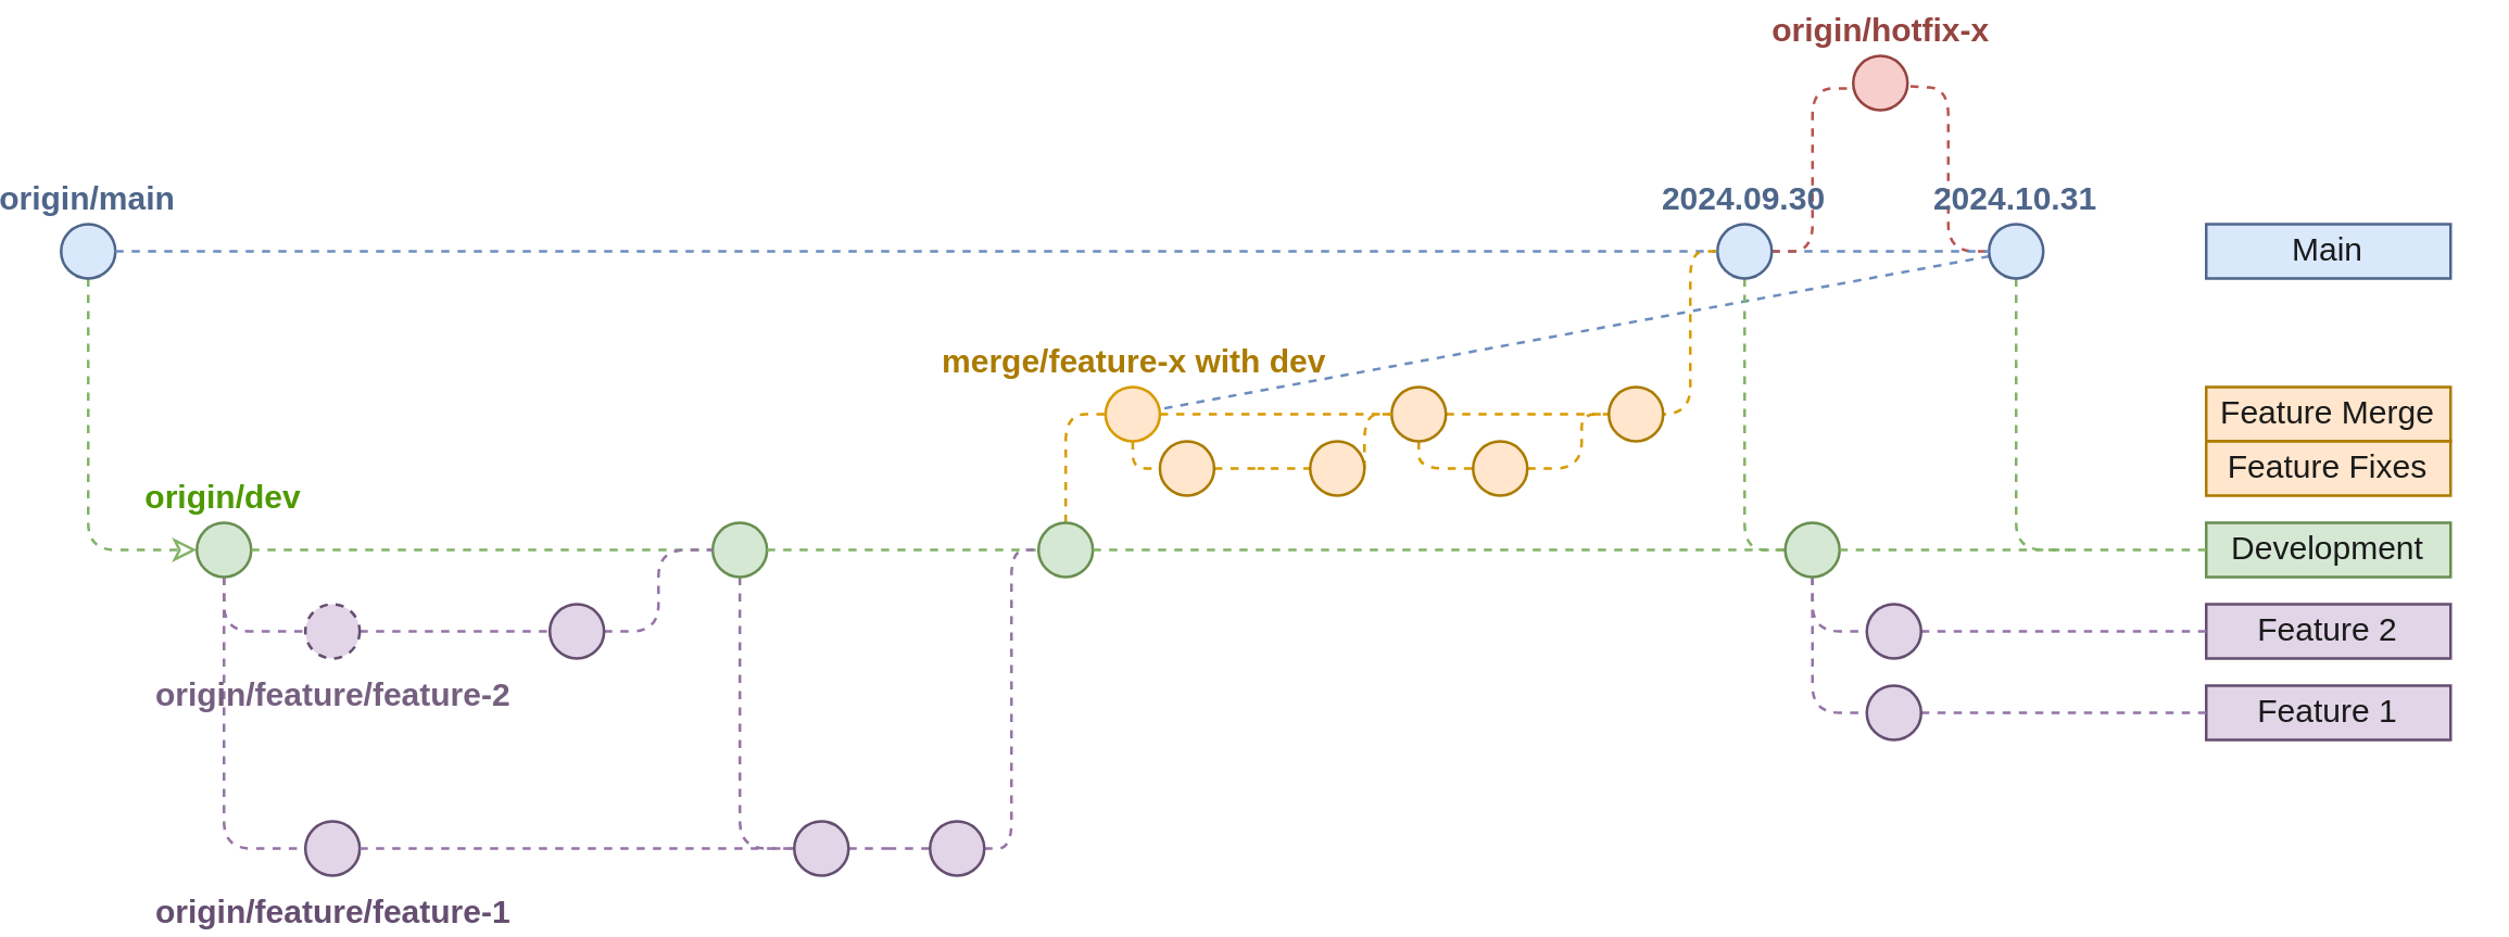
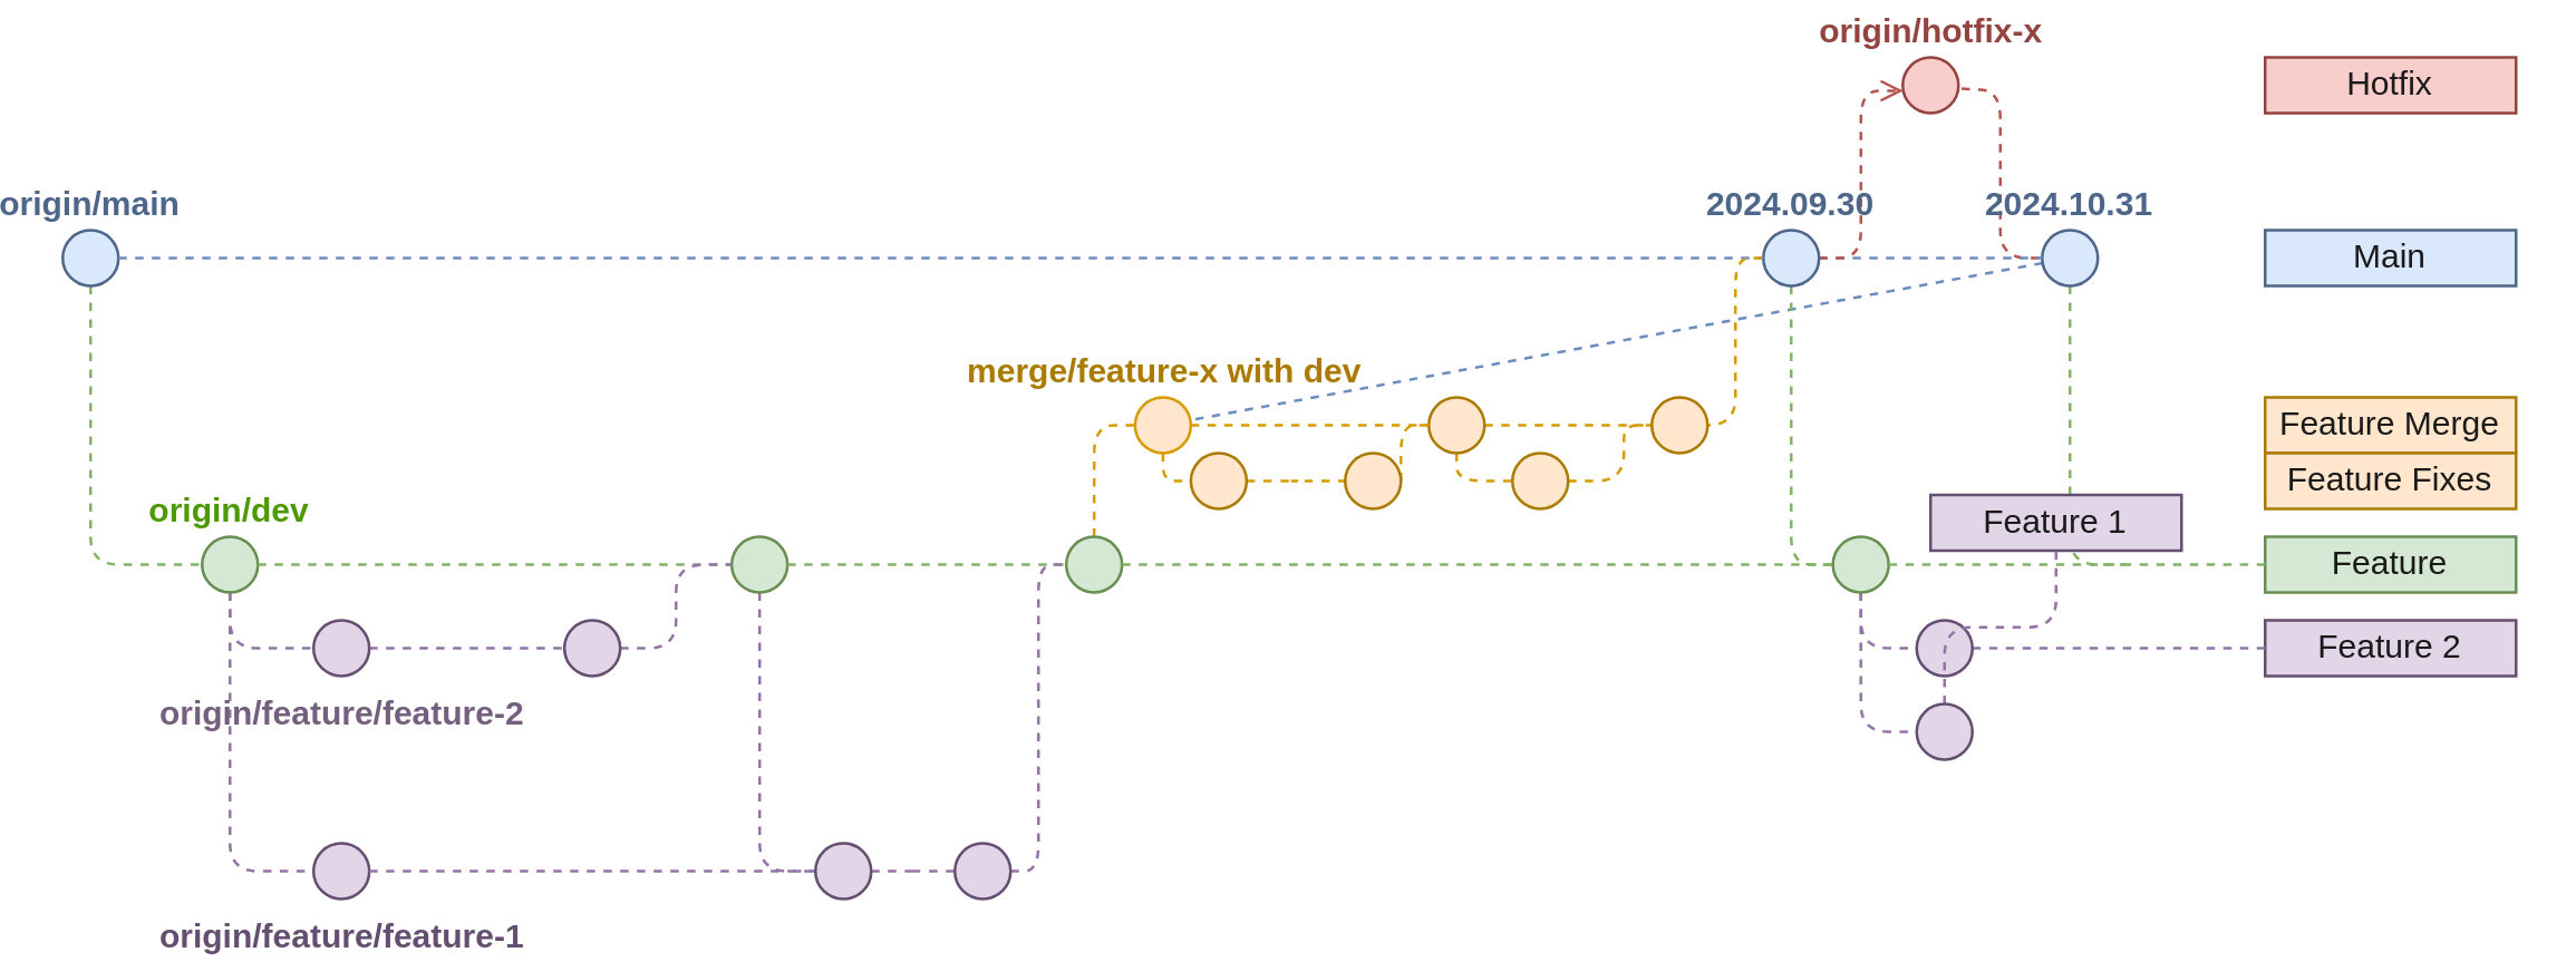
+ <mxCell id="12" value="Hotfix" style="text;html=1;strokeColor=#944440;fillColor=#f8cecc;align=center;verticalAlign=middle;whiteSpace=wrap;rounded=0;fontColor=#1A1A1A;" parent="1" vertex="1"><mxGeometry x="810" y="20" width="90" height="20" as="geometry" /></mxCell>
- <mxCell id="11" style="edgeStyle=orthogonalEdgeStyle;rounded=1;orthogonalLoop=1;jettySize=auto;html=1;fillColor=#f8cecc;strokeColor=#b85450;dashed=1;endArrow=none;endFill=0;" parent="1" source="24" target="8" edge="1"><mxGeometry relative="1" as="geometry"><Array as="points"><mxPoint x="665" y="92" /><mxPoint x="665" y="32" /></Array></mxGeometry></mxCell>
+ <mxCell id="11" style="edgeStyle=orthogonalEdgeStyle;rounded=1;orthogonalLoop=1;jettySize=auto;html=1;fillColor=#f8cecc;strokeColor=#b85450;dashed=1;endArrow=open;endFill=0;" parent="1" source="24" target="8" edge="1"><mxGeometry relative="1" as="geometry"><Array as="points"><mxPoint x="665" y="92" /><mxPoint x="665" y="32" /></Array></mxGeometry></mxCell>
- <mxCell id="3" style="edgeStyle=orthogonalEdgeStyle;rounded=1;orthogonalLoop=1;jettySize=auto;html=1;dashed=1;endArrow=classic;endFill=0;fillColor=#d5e8d4;strokeColor=#82b366;" parent="1" source="4" target="15" edge="1"><mxGeometry relative="1" as="geometry"><Array as="points"><mxPoint x="30" y="202" /></Array></mxGeometry></mxCell>
+ <mxCell id="3" style="edgeStyle=orthogonalEdgeStyle;rounded=1;orthogonalLoop=1;jettySize=auto;html=1;dashed=1;endArrow=none;endFill=0;fillColor=#d5e8d4;strokeColor=#82b366;" parent="1" source="4" target="15" edge="1"><mxGeometry relative="1" as="geometry"><Array as="points"><mxPoint x="30" y="202" /></Array></mxGeometry></mxCell>
- <mxCell id="16" value="Development" style="text;html=1;strokeColor=#688F51;fillColor=#d5e8d4;align=center;verticalAlign=middle;whiteSpace=wrap;rounded=0;fontColor=#1A1A1A;" parent="1" vertex="1"><mxGeometry x="810" y="192" width="90" height="20" as="geometry" /></mxCell>
+ <mxCell id="16" value="Feature" style="text;html=1;strokeColor=#688F51;fillColor=#d5e8d4;align=center;verticalAlign=middle;whiteSpace=wrap;rounded=0;fontColor=#1A1A1A;" parent="1" vertex="1"><mxGeometry x="810" y="192" width="90" height="20" as="geometry" /></mxCell>
- <mxCell id="61" value="&lt;b&gt;&lt;font color=&quot;#755f7f&quot; style=&quot;font-size: 12px;&quot;&gt;origin/feature/feature-2&lt;/font&gt;&lt;/b&gt;" style="ellipse;html=1;aspect=fixed;fontSize=10;fillColor=#e1d5e7;strokeColor=#654E70;labelPosition=center;verticalLabelPosition=bottom;align=center;verticalAlign=top;dashed=1;" parent="1" vertex="1"><mxGeometry x="109.97" y="222" width="20" height="20" as="geometry" /></mxCell>
+ <mxCell id="61" value="&lt;b&gt;&lt;font color=&quot;#755f7f&quot; style=&quot;font-size: 12px;&quot;&gt;origin/feature/feature-2&lt;/font&gt;&lt;/b&gt;" style="ellipse;html=1;aspect=fixed;fontSize=10;fillColor=#e1d5e7;strokeColor=#654E70;labelPosition=center;verticalLabelPosition=bottom;align=center;verticalAlign=top;" parent="1" vertex="1"><mxGeometry x="109.97" y="222" width="20" height="20" as="geometry" /></mxCell>
- <mxCell id="42" value="Feature 1" style="text;html=1;strokeColor=#654E70;fillColor=#e1d5e7;align=center;verticalAlign=middle;whiteSpace=wrap;rounded=0;fontColor=#1A1A1A;" parent="1" vertex="1"><mxGeometry x="810" y="252" width="90" height="20" as="geometry" /></mxCell>
+ <mxCell id="42" value="Feature 1" style="text;html=1;strokeColor=#654E70;fillColor=#e1d5e7;align=center;verticalAlign=middle;whiteSpace=wrap;rounded=0;fontColor=#1A1A1A;" parent="1" vertex="1"><mxGeometry x="690" y="177" width="90" height="20" as="geometry" /></mxCell>
